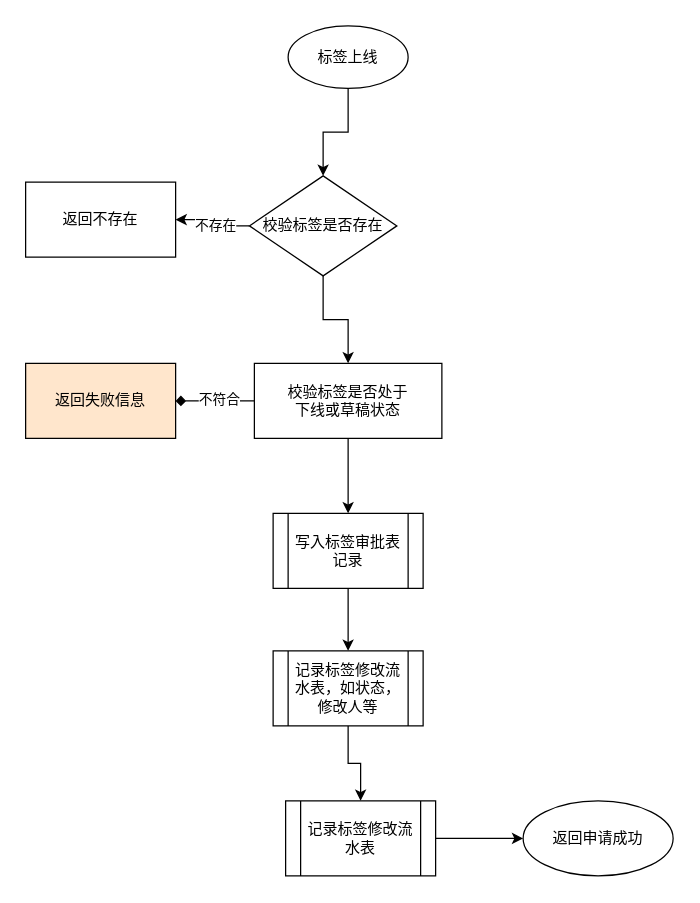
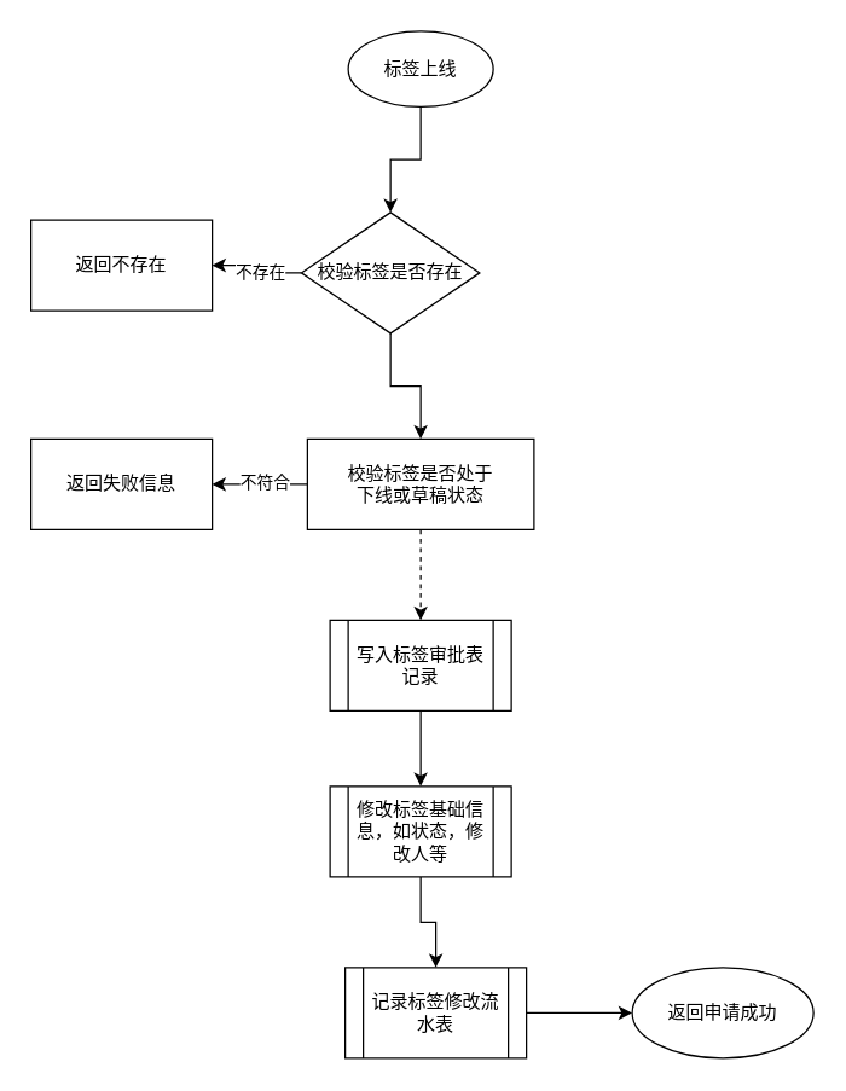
- <mxCell id="13" value="返回失败信息" style="whiteSpace=wrap;html=1;fillColor=#ffe6cc;" vertex="1" parent="1"><mxGeometry x="20" y="290" width="120" height="60" as="geometry" /></mxCell>
+ <mxCell id="13" value="返回失败信息" style="whiteSpace=wrap;html=1;" vertex="1" parent="1"><mxGeometry x="20" y="290" width="120" height="60" as="geometry" /></mxCell>
- <mxCell id="9" value="" style="edgeStyle=orthogonalEdgeStyle;rounded=0;orthogonalLoop=1;jettySize=auto;html=1;endArrow=diamond;" edge="1" parent="1" source="12" target="13"><mxGeometry relative="1" as="geometry" /></mxCell>
+ <mxCell id="9" value="" style="edgeStyle=orthogonalEdgeStyle;rounded=0;orthogonalLoop=1;jettySize=auto;html=1;" edge="1" parent="1" source="12" target="13"><mxGeometry relative="1" as="geometry" /></mxCell>
- <mxCell id="11" value="" style="edgeStyle=orthogonalEdgeStyle;rounded=0;orthogonalLoop=1;jettySize=auto;html=1;" edge="1" parent="1" source="12" target="15"><mxGeometry relative="1" as="geometry" /></mxCell>
+ <mxCell id="11" value="" style="edgeStyle=orthogonalEdgeStyle;rounded=0;orthogonalLoop=1;jettySize=auto;html=1;dashed=1;" edge="1" parent="1" source="12" target="15"><mxGeometry relative="1" as="geometry" /></mxCell>
- <mxCell id="17" value="记录标签修改流水表，如状态，修改人等" style="shape=process;whiteSpace=wrap;html=1;backgroundOutline=1;" vertex="1" parent="1"><mxGeometry x="218" y="520" width="120" height="60" as="geometry" /></mxCell>
+ <mxCell id="17" value="修改标签基础信息，如状态，修改人等" style="shape=process;whiteSpace=wrap;html=1;backgroundOutline=1;" vertex="1" parent="1"><mxGeometry x="218" y="520" width="120" height="60" as="geometry" /></mxCell>
